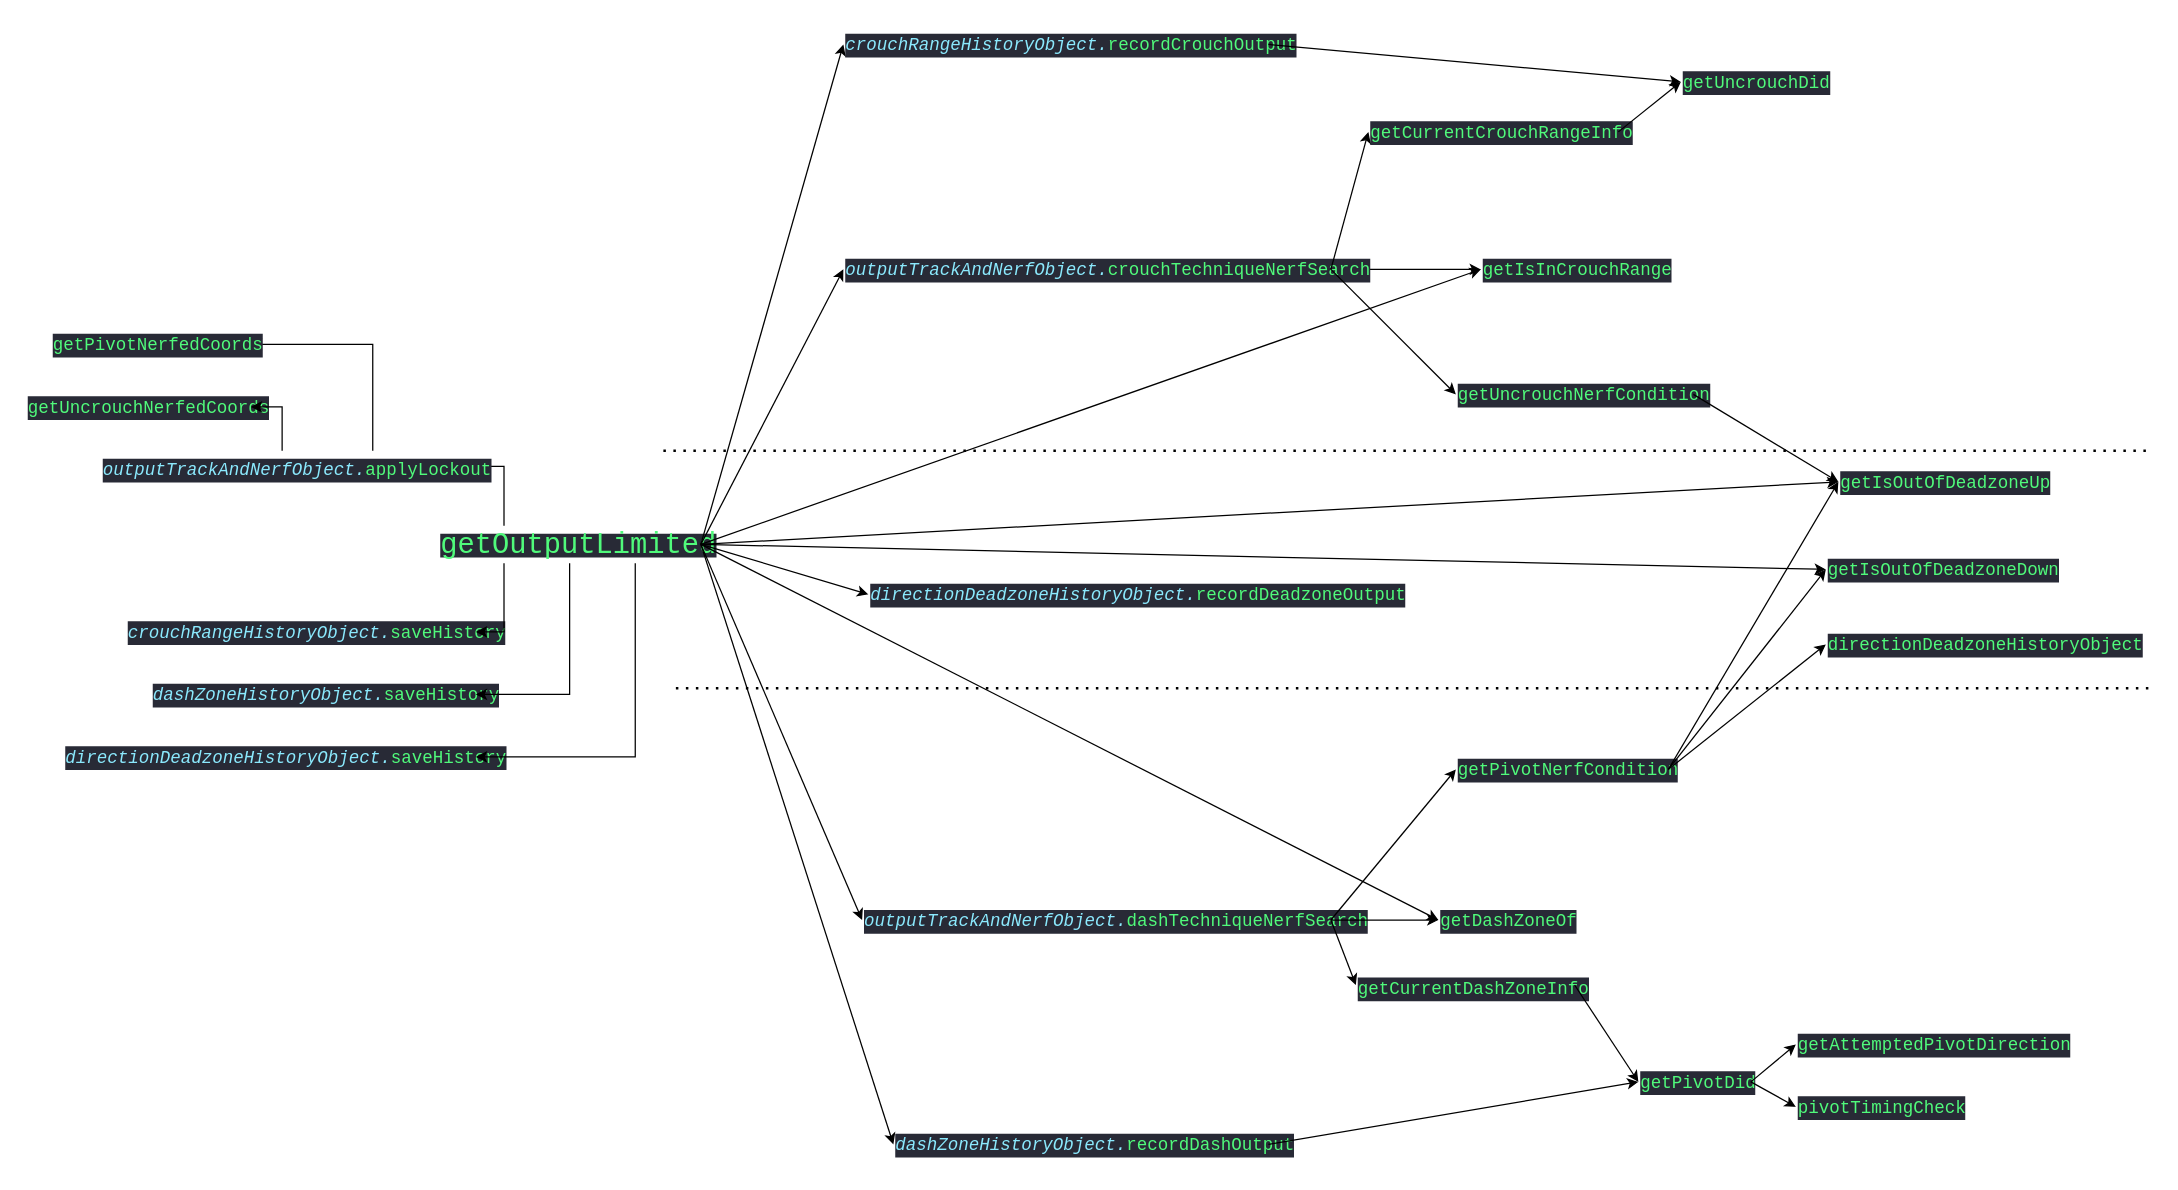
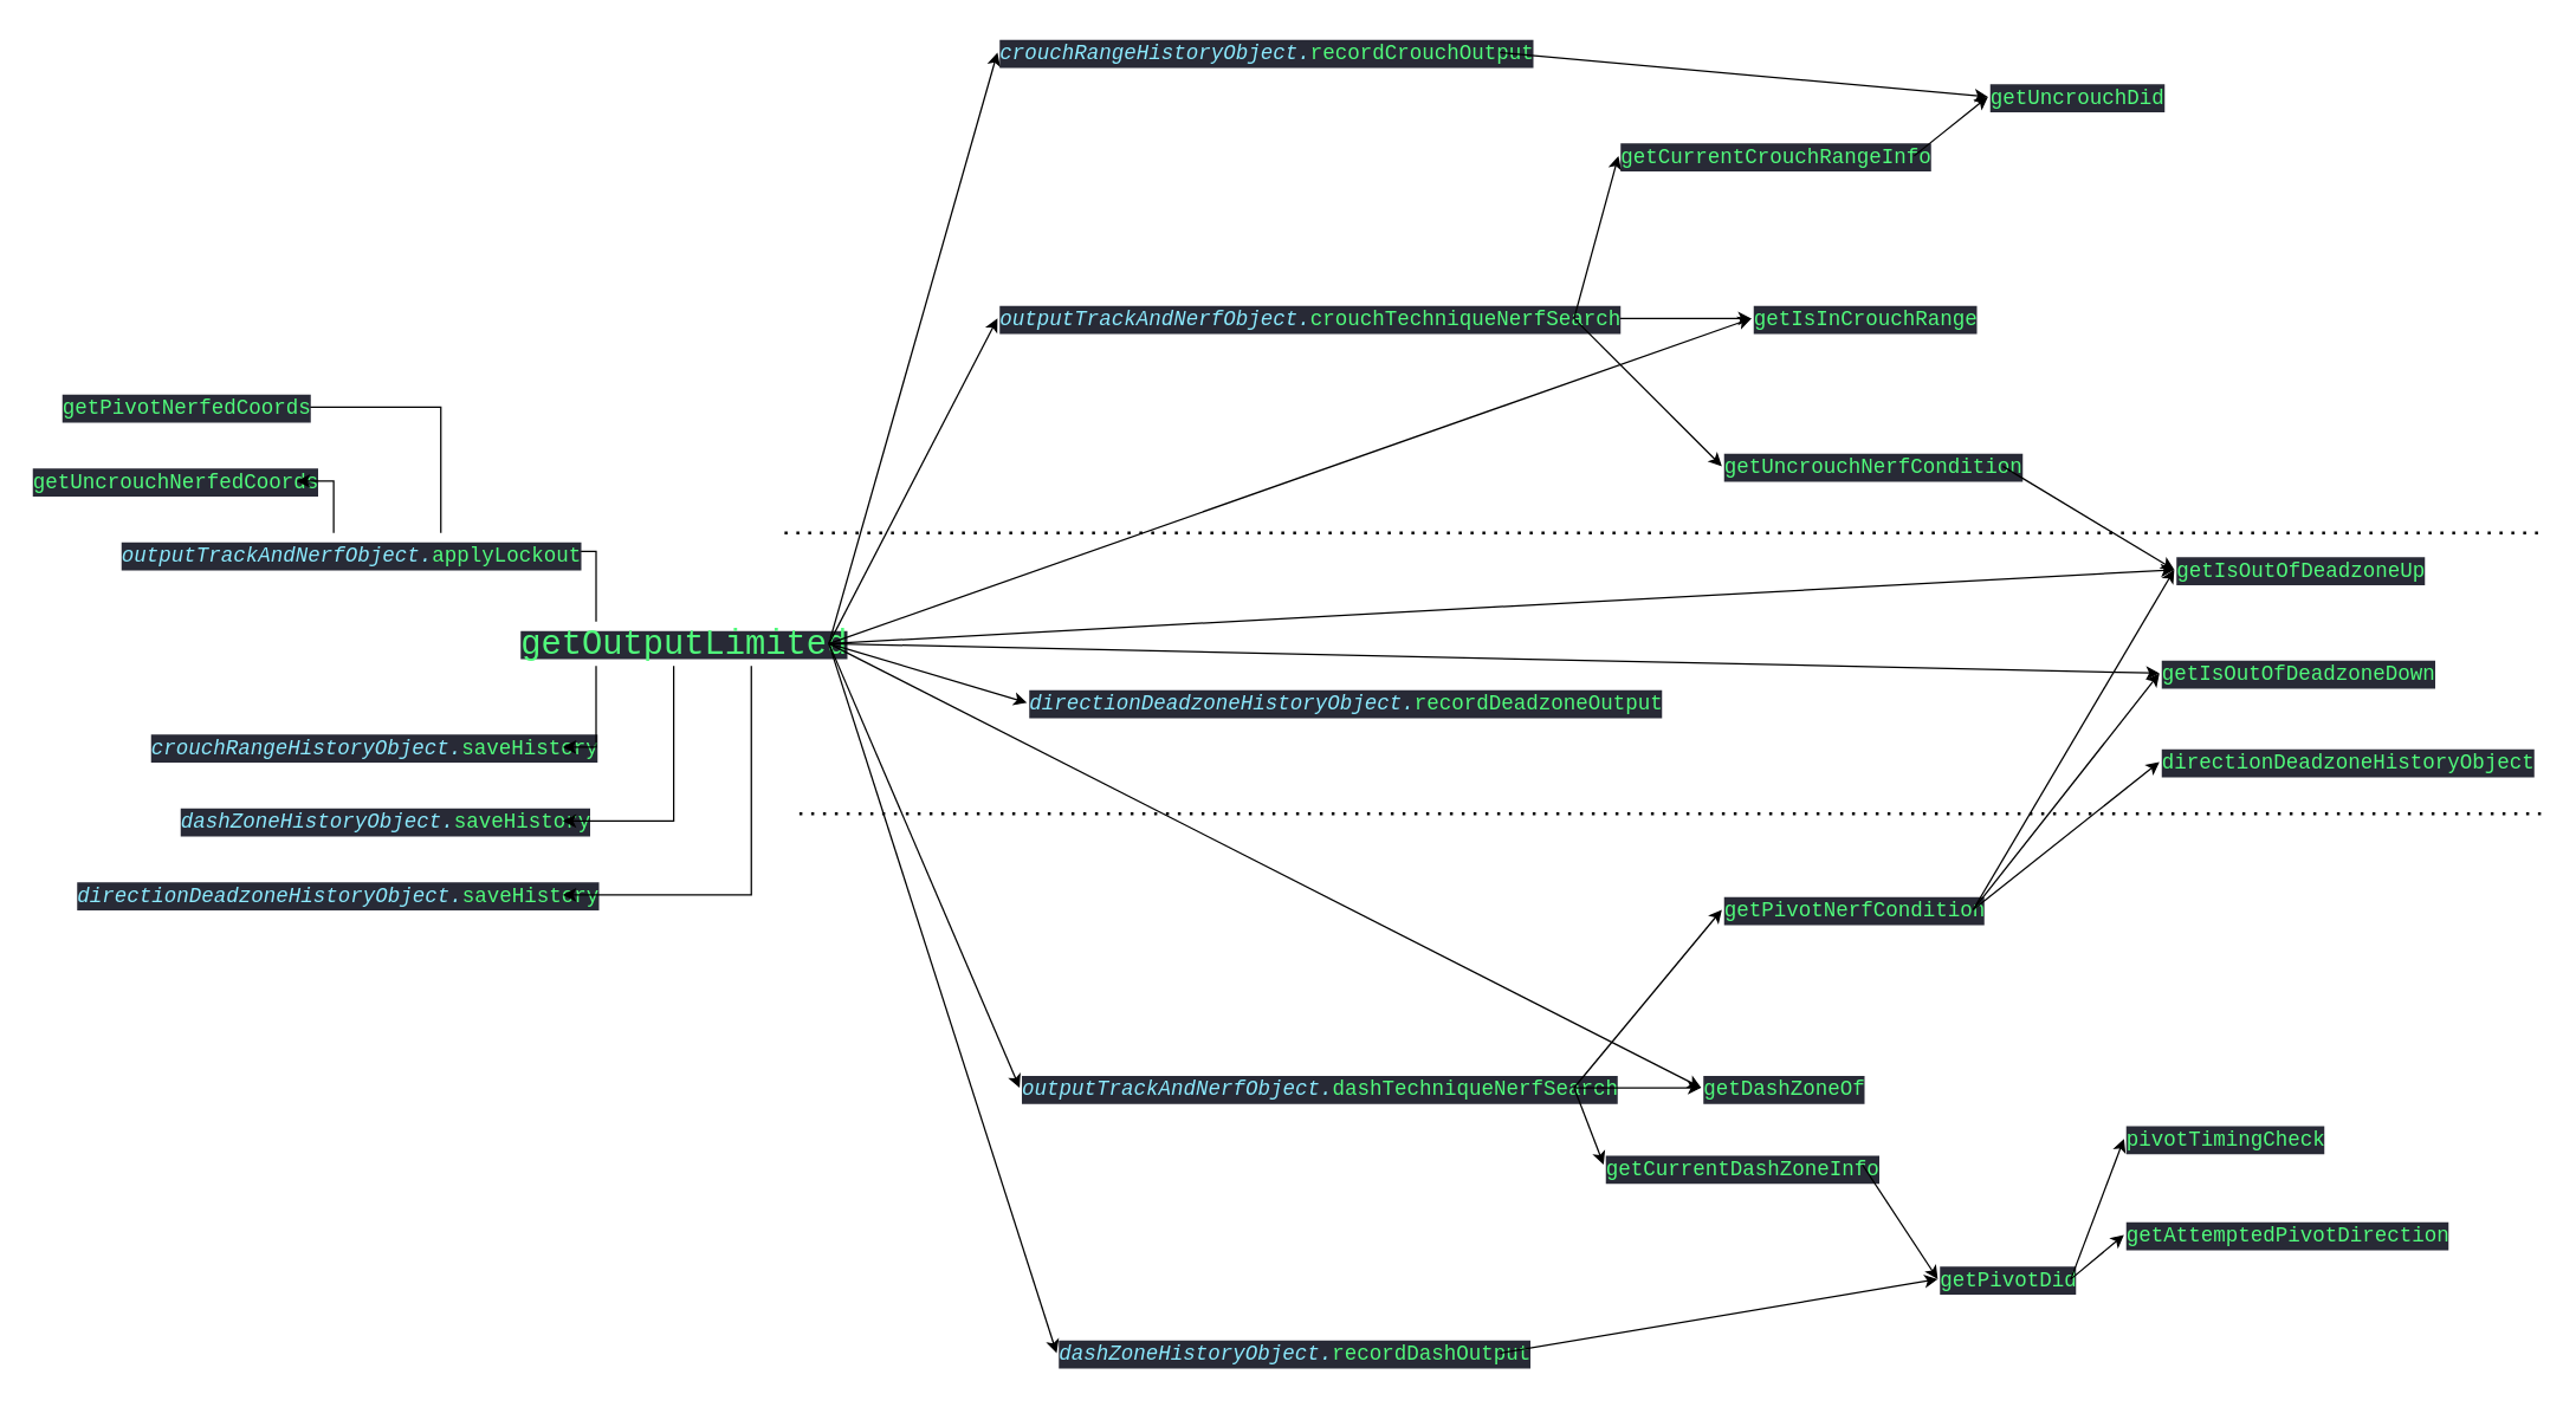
- <mxCell id="39" value="&lt;div style=&quot;color: #f8f8f2;background-color: #282a36;font-family: Consolas, 'Courier New', monospace;font-weight: normal;font-size: 14px;line-height: 19px;white-space: pre;&quot;&gt;&lt;div&gt;&lt;span style=&quot;color: #50fa7b;&quot;&gt;pivotTimingCheck&lt;/span&gt;&lt;/div&gt;&lt;/div&gt;" style="text;whiteSpace=wrap;html=1;" parent="1" vertex="1"><mxGeometry x="1436" y="870" width="130" height="30" as="geometry" /></mxCell>
+ <mxCell id="39" value="&lt;div style=&quot;color: #f8f8f2;background-color: #282a36;font-family: Consolas, 'Courier New', monospace;font-weight: normal;font-size: 14px;line-height: 19px;white-space: pre;&quot;&gt;&lt;div&gt;&lt;span style=&quot;color: #50fa7b;&quot;&gt;pivotTimingCheck&lt;/span&gt;&lt;/div&gt;&lt;/div&gt;" style="text;whiteSpace=wrap;html=1;" parent="1" vertex="1"><mxGeometry x="1436" y="755" width="130" height="30" as="geometry" /></mxCell>
